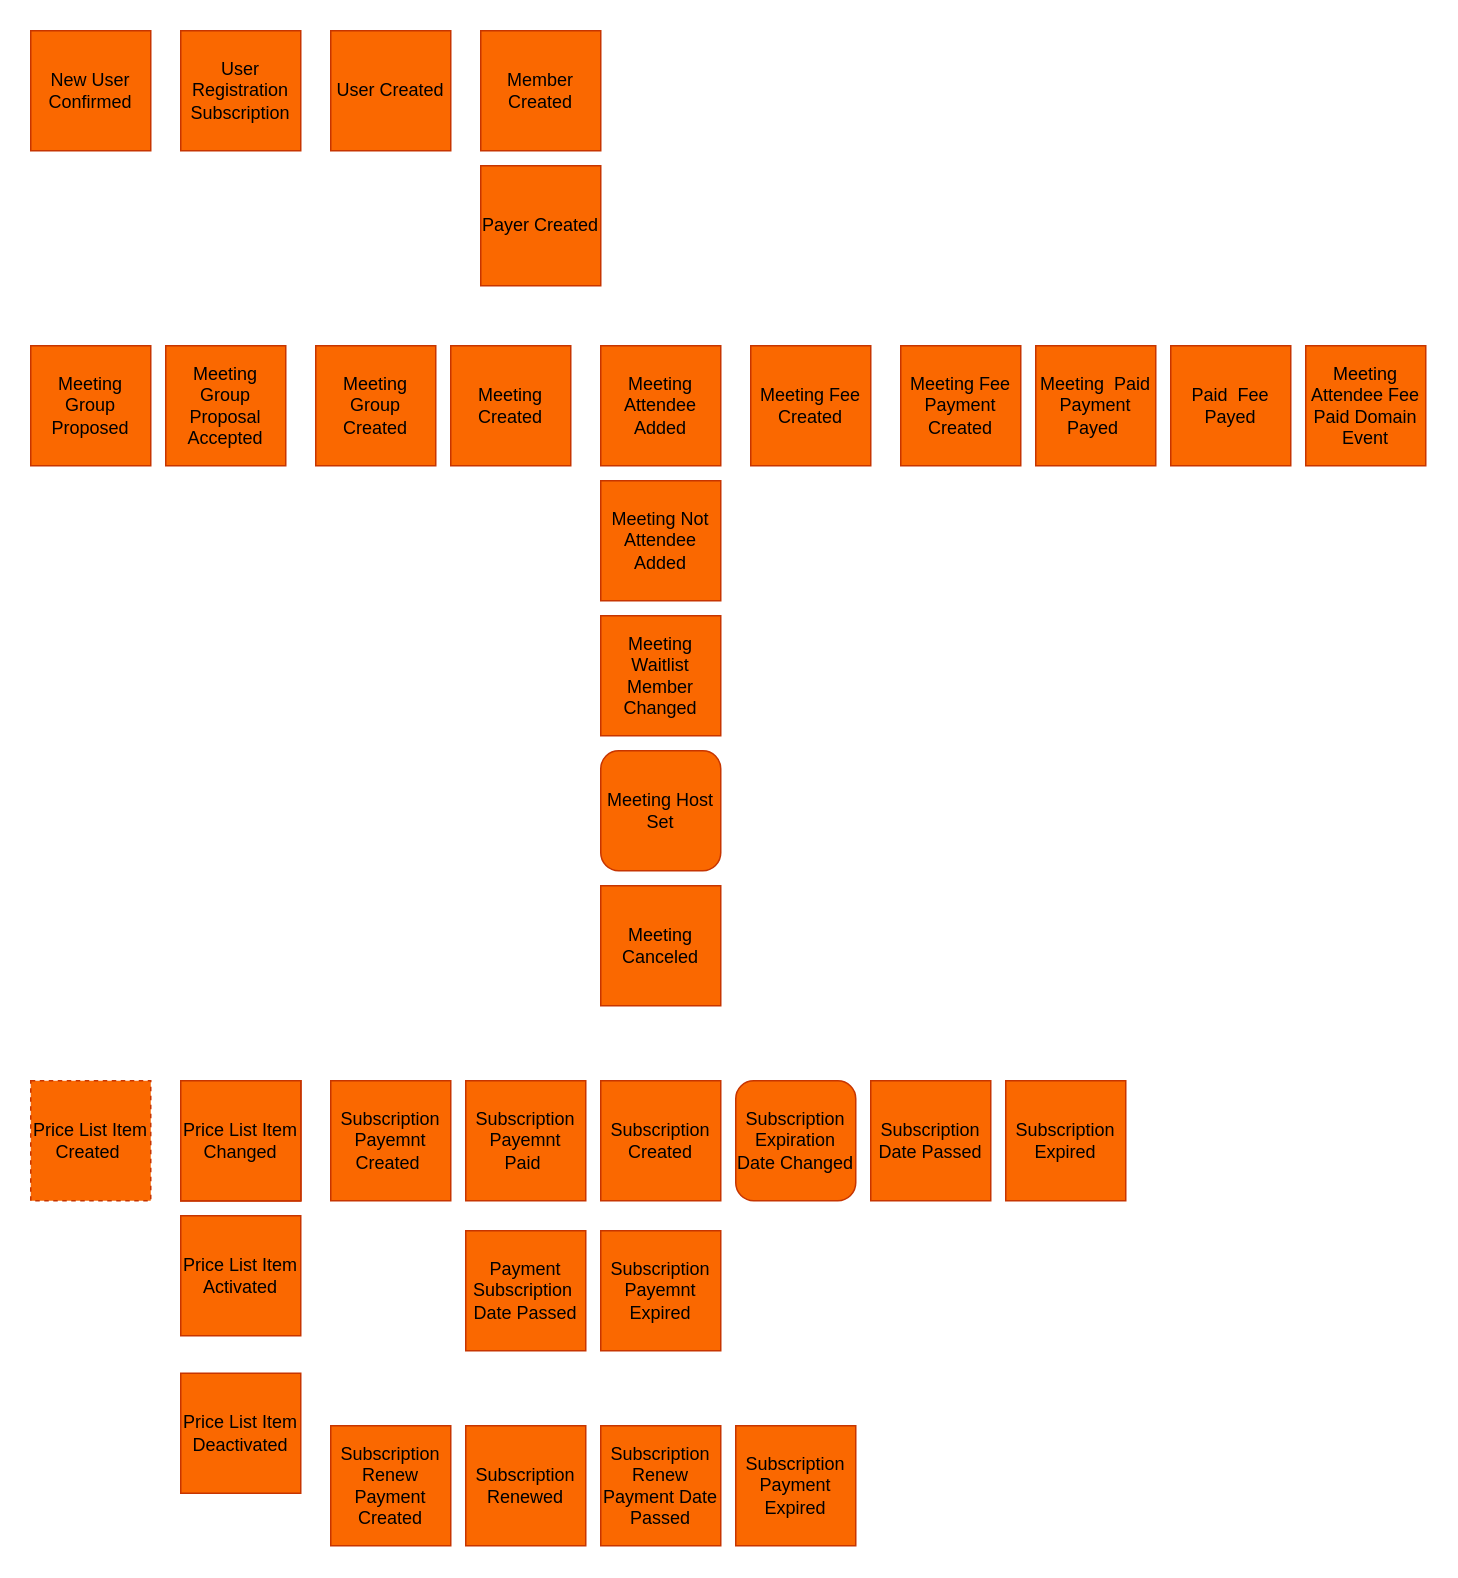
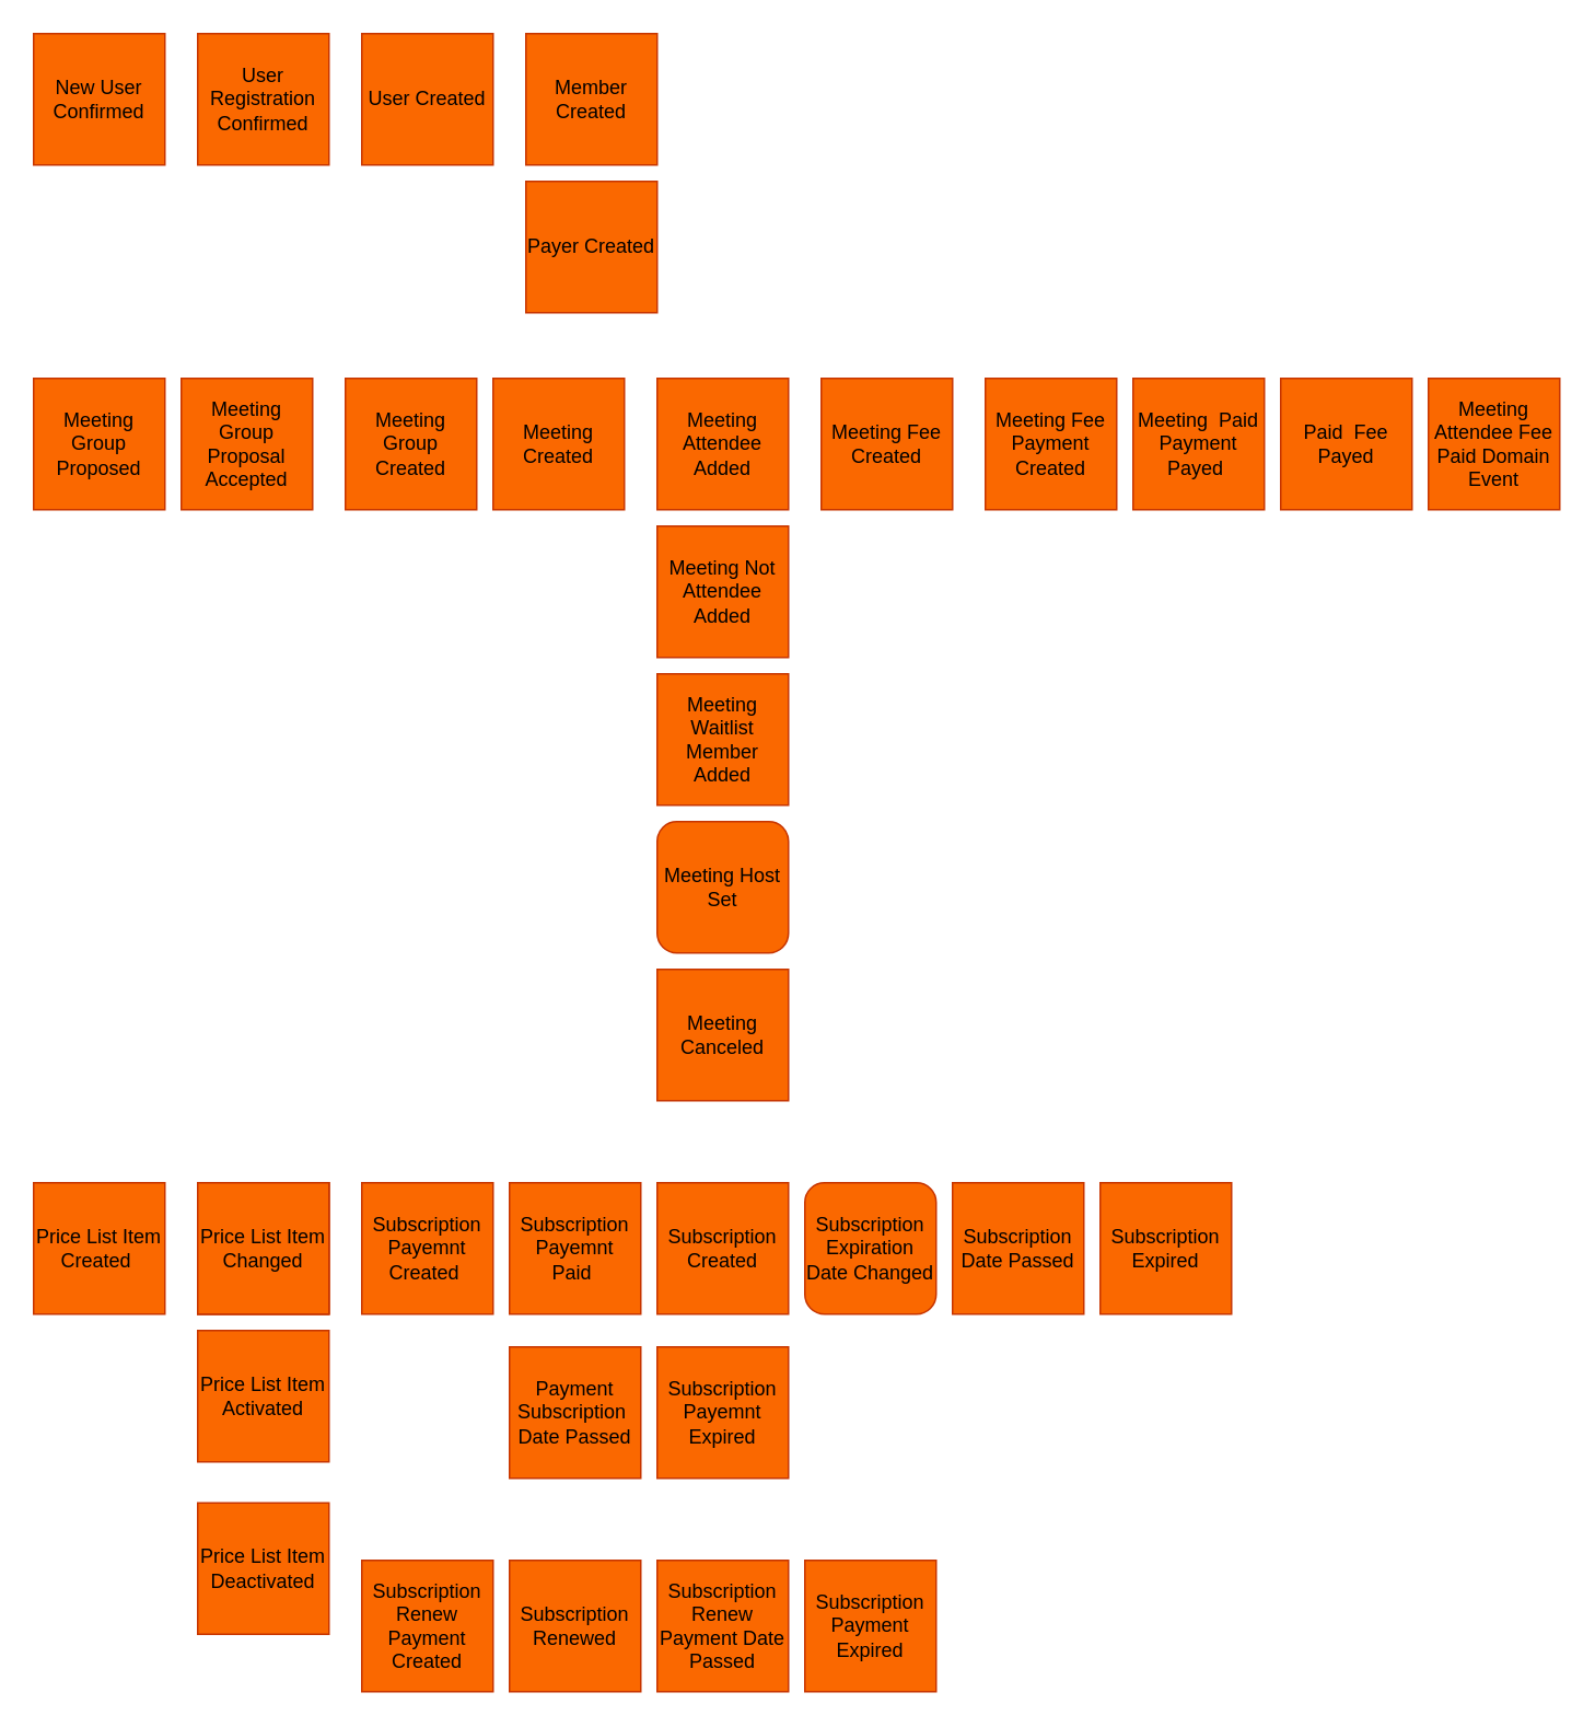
- <mxCell id="3" value="&lt;span style=&quot;color: rgb(0 , 0 , 0)&quot;&gt;User Registration Subscription&lt;/span&gt;" style="whiteSpace=wrap;html=1;aspect=fixed;fontColor=#000000;fillColor=#fa6800;strokeColor=#C73500;" parent="1" vertex="1"><mxGeometry x="120" y="20" width="80" height="80" as="geometry" /></mxCell>
+ <mxCell id="3" value="&lt;span style=&quot;color: rgb(0 , 0 , 0)&quot;&gt;User Registration Confirmed&lt;/span&gt;" style="whiteSpace=wrap;html=1;aspect=fixed;fontColor=#000000;fillColor=#fa6800;strokeColor=#C73500;" parent="1" vertex="1"><mxGeometry x="120" y="20" width="80" height="80" as="geometry" /></mxCell>
- <mxCell id="9" value="Meeting&lt;br&gt;Waitlist&lt;br&gt;Member&lt;br&gt;Changed" style="whiteSpace=wrap;html=1;aspect=fixed;fillColor=#fa6800;fontColor=#000000;strokeColor=#C73500;" parent="1" vertex="1"><mxGeometry x="400" y="410" width="80" height="80" as="geometry" /></mxCell>
+ <mxCell id="9" value="Meeting&lt;br&gt;Waitlist&lt;br&gt;Member&lt;br&gt;Added" style="whiteSpace=wrap;html=1;aspect=fixed;fillColor=#fa6800;fontColor=#000000;strokeColor=#C73500;" parent="1" vertex="1"><mxGeometry x="400" y="410" width="80" height="80" as="geometry" /></mxCell>
- <mxCell id="32" value="Price List Item Created&amp;nbsp;" style="whiteSpace=wrap;html=1;aspect=fixed;fillColor=#fa6800;fontColor=#000000;strokeColor=#C73500;dashed=1;" parent="1" vertex="1"><mxGeometry x="20" y="720" width="80" height="80" as="geometry" /></mxCell>
+ <mxCell id="32" value="Price List Item Created&amp;nbsp;" style="whiteSpace=wrap;html=1;aspect=fixed;fillColor=#fa6800;fontColor=#000000;strokeColor=#C73500;" parent="1" vertex="1"><mxGeometry x="20" y="720" width="80" height="80" as="geometry" /></mxCell>
